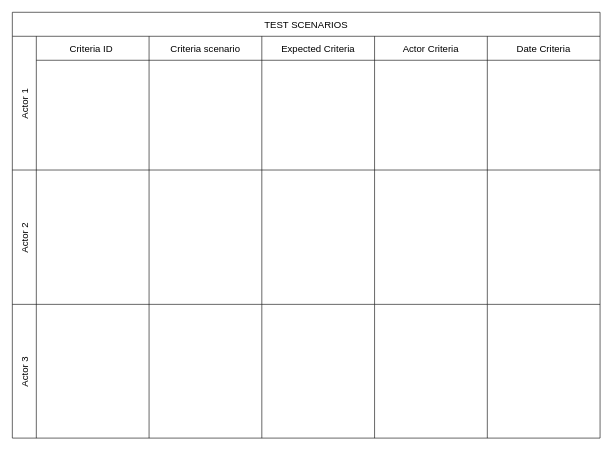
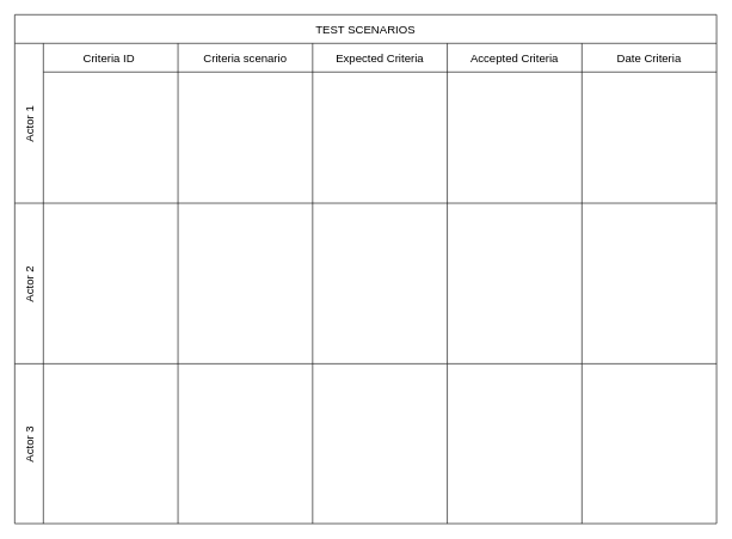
- <mxCell id="7" value="Actor Criteria" style="swimlane;swimlaneHead=0;swimlaneBody=0;fontStyle=0;strokeColor=inherit;connectable=0;fillColor=none;startSize=40;collapsible=0;recursiveResize=0;expand=0;fontSize=16;" vertex="1" parent="3"><mxGeometry x="604" width="188" height="223" as="geometry"><mxRectangle width="188" height="223" as="alternateBounds" /></mxGeometry></mxCell>
+ <mxCell id="7" value="Accepted Criteria" style="swimlane;swimlaneHead=0;swimlaneBody=0;fontStyle=0;strokeColor=inherit;connectable=0;fillColor=none;startSize=40;collapsible=0;recursiveResize=0;expand=0;fontSize=16;" vertex="1" parent="3"><mxGeometry x="604" width="188" height="223" as="geometry"><mxRectangle width="188" height="223" as="alternateBounds" /></mxGeometry></mxCell>
